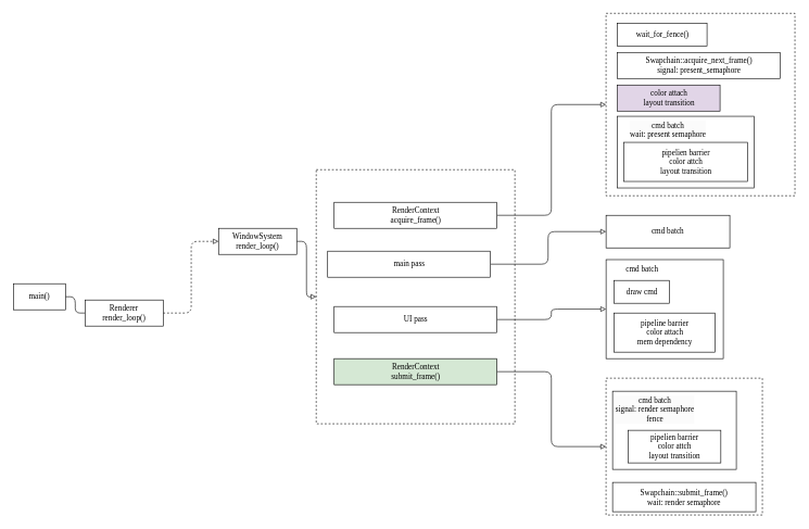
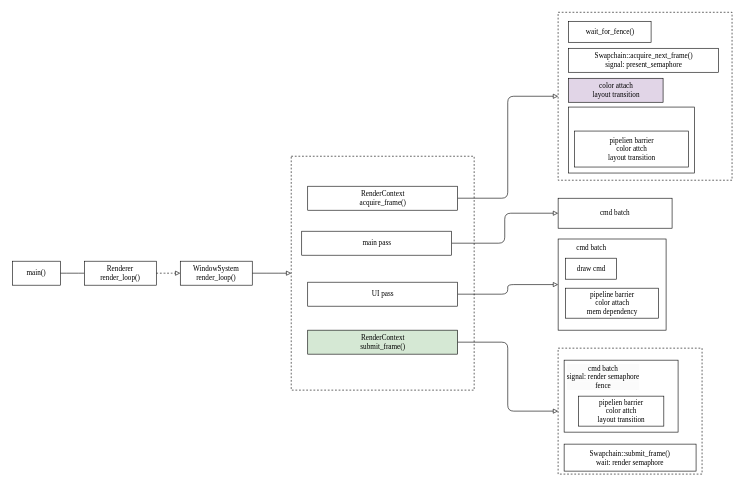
- <mxCell id="24" value="&lt;div style=&quot;forced-color-adjust: none; color: rgb(0, 0, 0); font-size: 12px; font-style: normal; font-variant-ligatures: normal; font-variant-caps: normal; font-weight: 400; letter-spacing: normal; orphans: 2; text-align: center; text-indent: 0px; text-transform: none; widows: 2; word-spacing: 0px; -webkit-text-stroke-width: 0px; white-space: normal; background-color: rgb(251, 251, 251); text-decoration-thickness: initial; text-decoration-style: initial; text-decoration-color: initial;&quot;&gt;cmd batch&lt;/div&gt;&lt;div style=&quot;forced-color-adjust: none; color: rgb(0, 0, 0); font-size: 12px; font-style: normal; font-variant-ligatures: normal; font-variant-caps: normal; font-weight: 400; letter-spacing: normal; orphans: 2; text-align: center; text-indent: 0px; text-transform: none; widows: 2; word-spacing: 0px; -webkit-text-stroke-width: 0px; white-space: normal; background-color: rgb(251, 251, 251); text-decoration-thickness: initial; text-decoration-style: initial; text-decoration-color: initial;&quot;&gt;&lt;span style=&quot;forced-color-adjust: none; background-color: initial;&quot;&gt;wait: present semaphore&lt;/span&gt;&lt;/div&gt;" style="text;whiteSpace=wrap;html=1;fontFamily=Lucida Console;" parent="1" vertex="1"><mxGeometry x="965" y="178" width="170" height="40" as="geometry" /></mxCell>
- <mxCell id="10" value="WindowSystem&lt;div&gt;render_loop()&lt;/div&gt;" style="rounded=0;whiteSpace=wrap;html=1;fontFamily=Lucida Console;" parent="1" vertex="1"><mxGeometry x="335" y="350" width="120" height="40" as="geometry" /></mxCell>
+ <mxCell id="10" value="WindowSystem&lt;div&gt;render_loop()&lt;/div&gt;" style="rounded=0;whiteSpace=wrap;html=1;fontFamily=Lucida Console;" parent="1" vertex="1"><mxGeometry x="300" y="435" width="120" height="40" as="geometry" /></mxCell>
- <mxCell id="8" value="Renderer&lt;div&gt;render_loop()&lt;/div&gt;" style="rounded=0;whiteSpace=wrap;html=1;fontFamily=Lucida Console;" parent="1" vertex="1"><mxGeometry x="130" y="460" width="120" height="40" as="geometry" /></mxCell>
+ <mxCell id="8" value="Renderer&lt;div&gt;render_loop()&lt;/div&gt;" style="rounded=0;whiteSpace=wrap;html=1;fontFamily=Lucida Console;" parent="1" vertex="1"><mxGeometry x="140" y="435" width="120" height="40" as="geometry" /></mxCell>
- <mxCell id="32" value="&lt;div&gt;&lt;span style=&quot;text-wrap: nowrap;&quot;&gt;pipeline barrier&lt;/span&gt;&lt;br&gt;&lt;/div&gt;&lt;div&gt;&lt;span style=&quot;text-wrap: nowrap;&quot;&gt;color attach&lt;/span&gt;&lt;/div&gt;&lt;div&gt;&lt;span style=&quot;text-wrap: nowrap;&quot;&gt;mem dependency&lt;/span&gt;&lt;/div&gt;" style="rounded=0;whiteSpace=wrap;html=1;fontFamily=Lucida Console;" parent="1" vertex="1"><mxGeometry x="942.5" y="480" width="155" height="60" as="geometry" /></mxCell>
+ <mxCell id="32" value="&lt;div&gt;&lt;span style=&quot;text-wrap: nowrap;&quot;&gt;pipeline barrier&lt;/span&gt;&lt;br&gt;&lt;/div&gt;&lt;div&gt;&lt;span style=&quot;text-wrap: nowrap;&quot;&gt;color attach&lt;/span&gt;&lt;/div&gt;&lt;div&gt;&lt;span style=&quot;text-wrap: nowrap;&quot;&gt;mem dependency&lt;/span&gt;&lt;/div&gt;" style="rounded=0;whiteSpace=wrap;html=1;fontFamily=Lucida Console;" parent="1" vertex="1"><mxGeometry x="942.5" y="480" width="155" height="50" as="geometry" /></mxCell>
